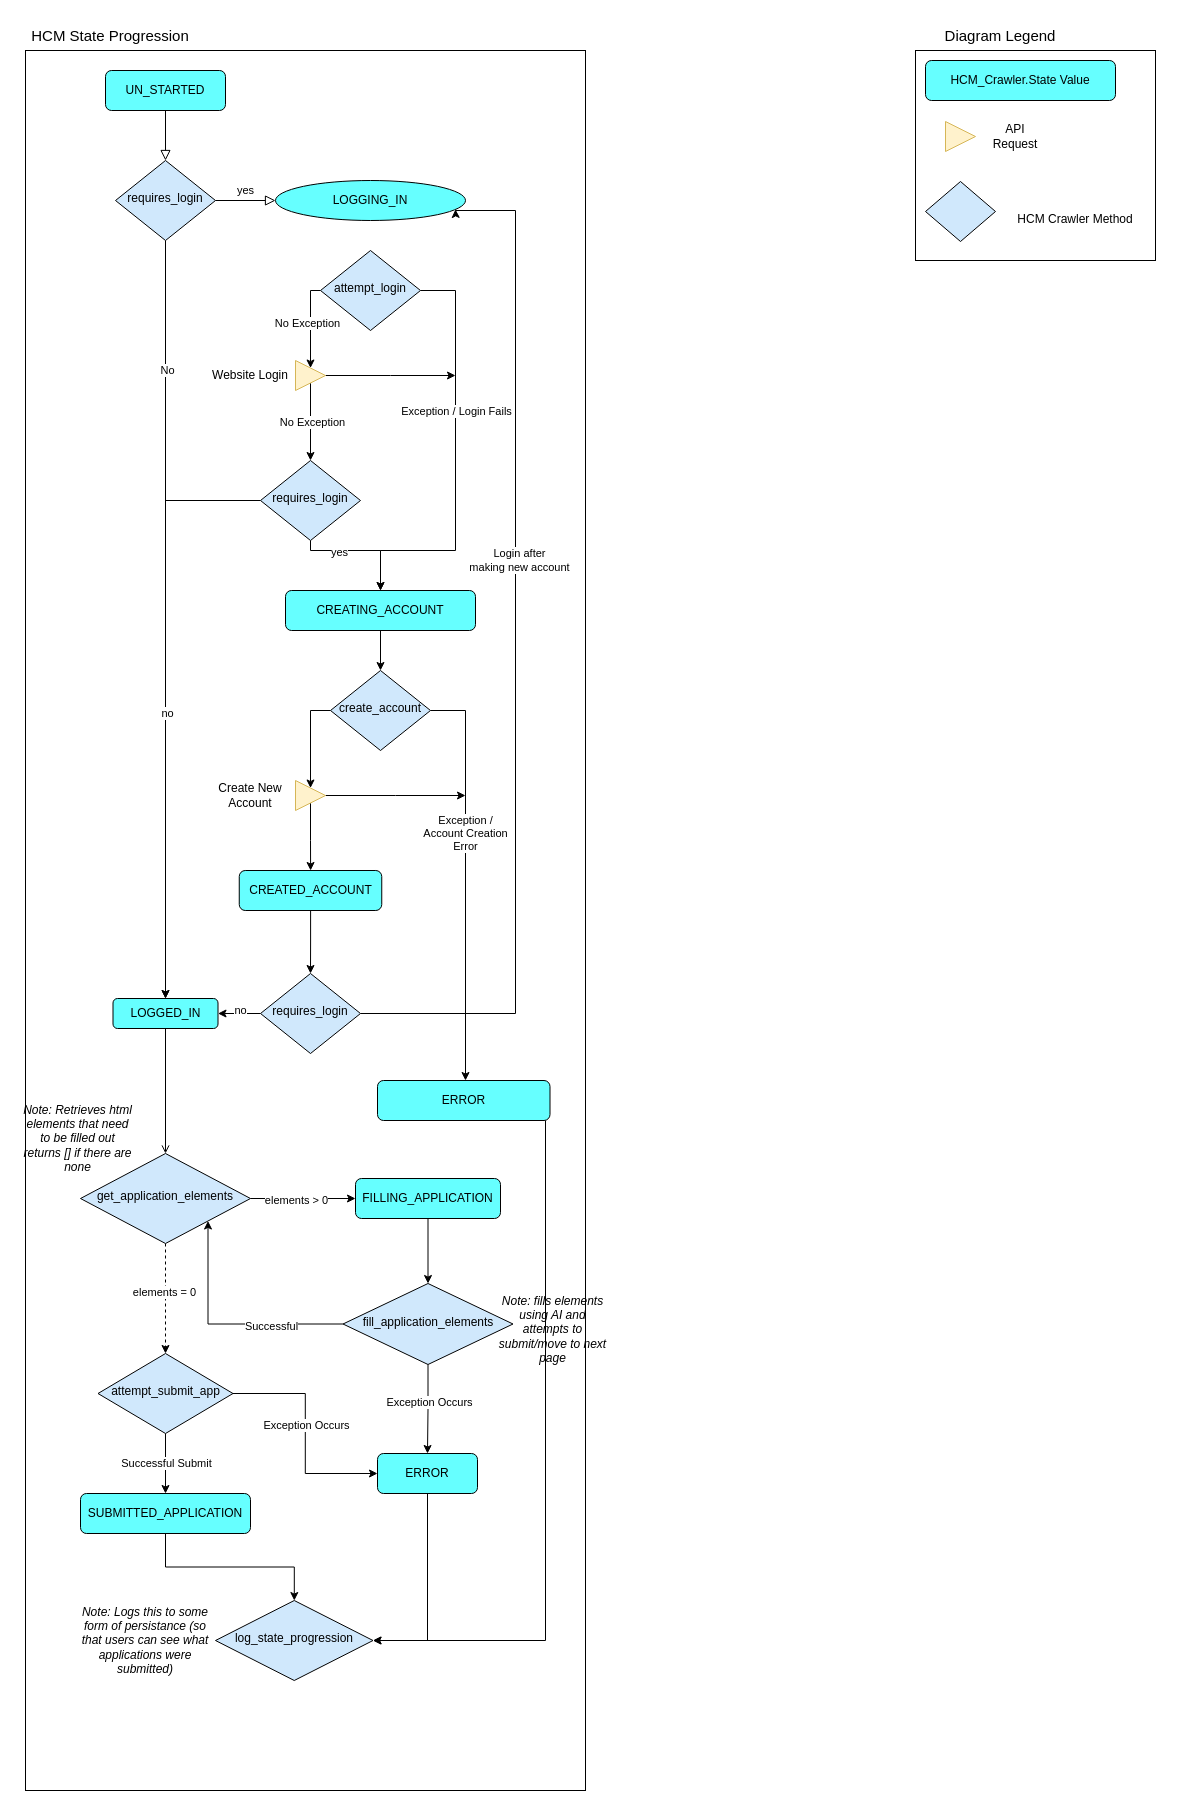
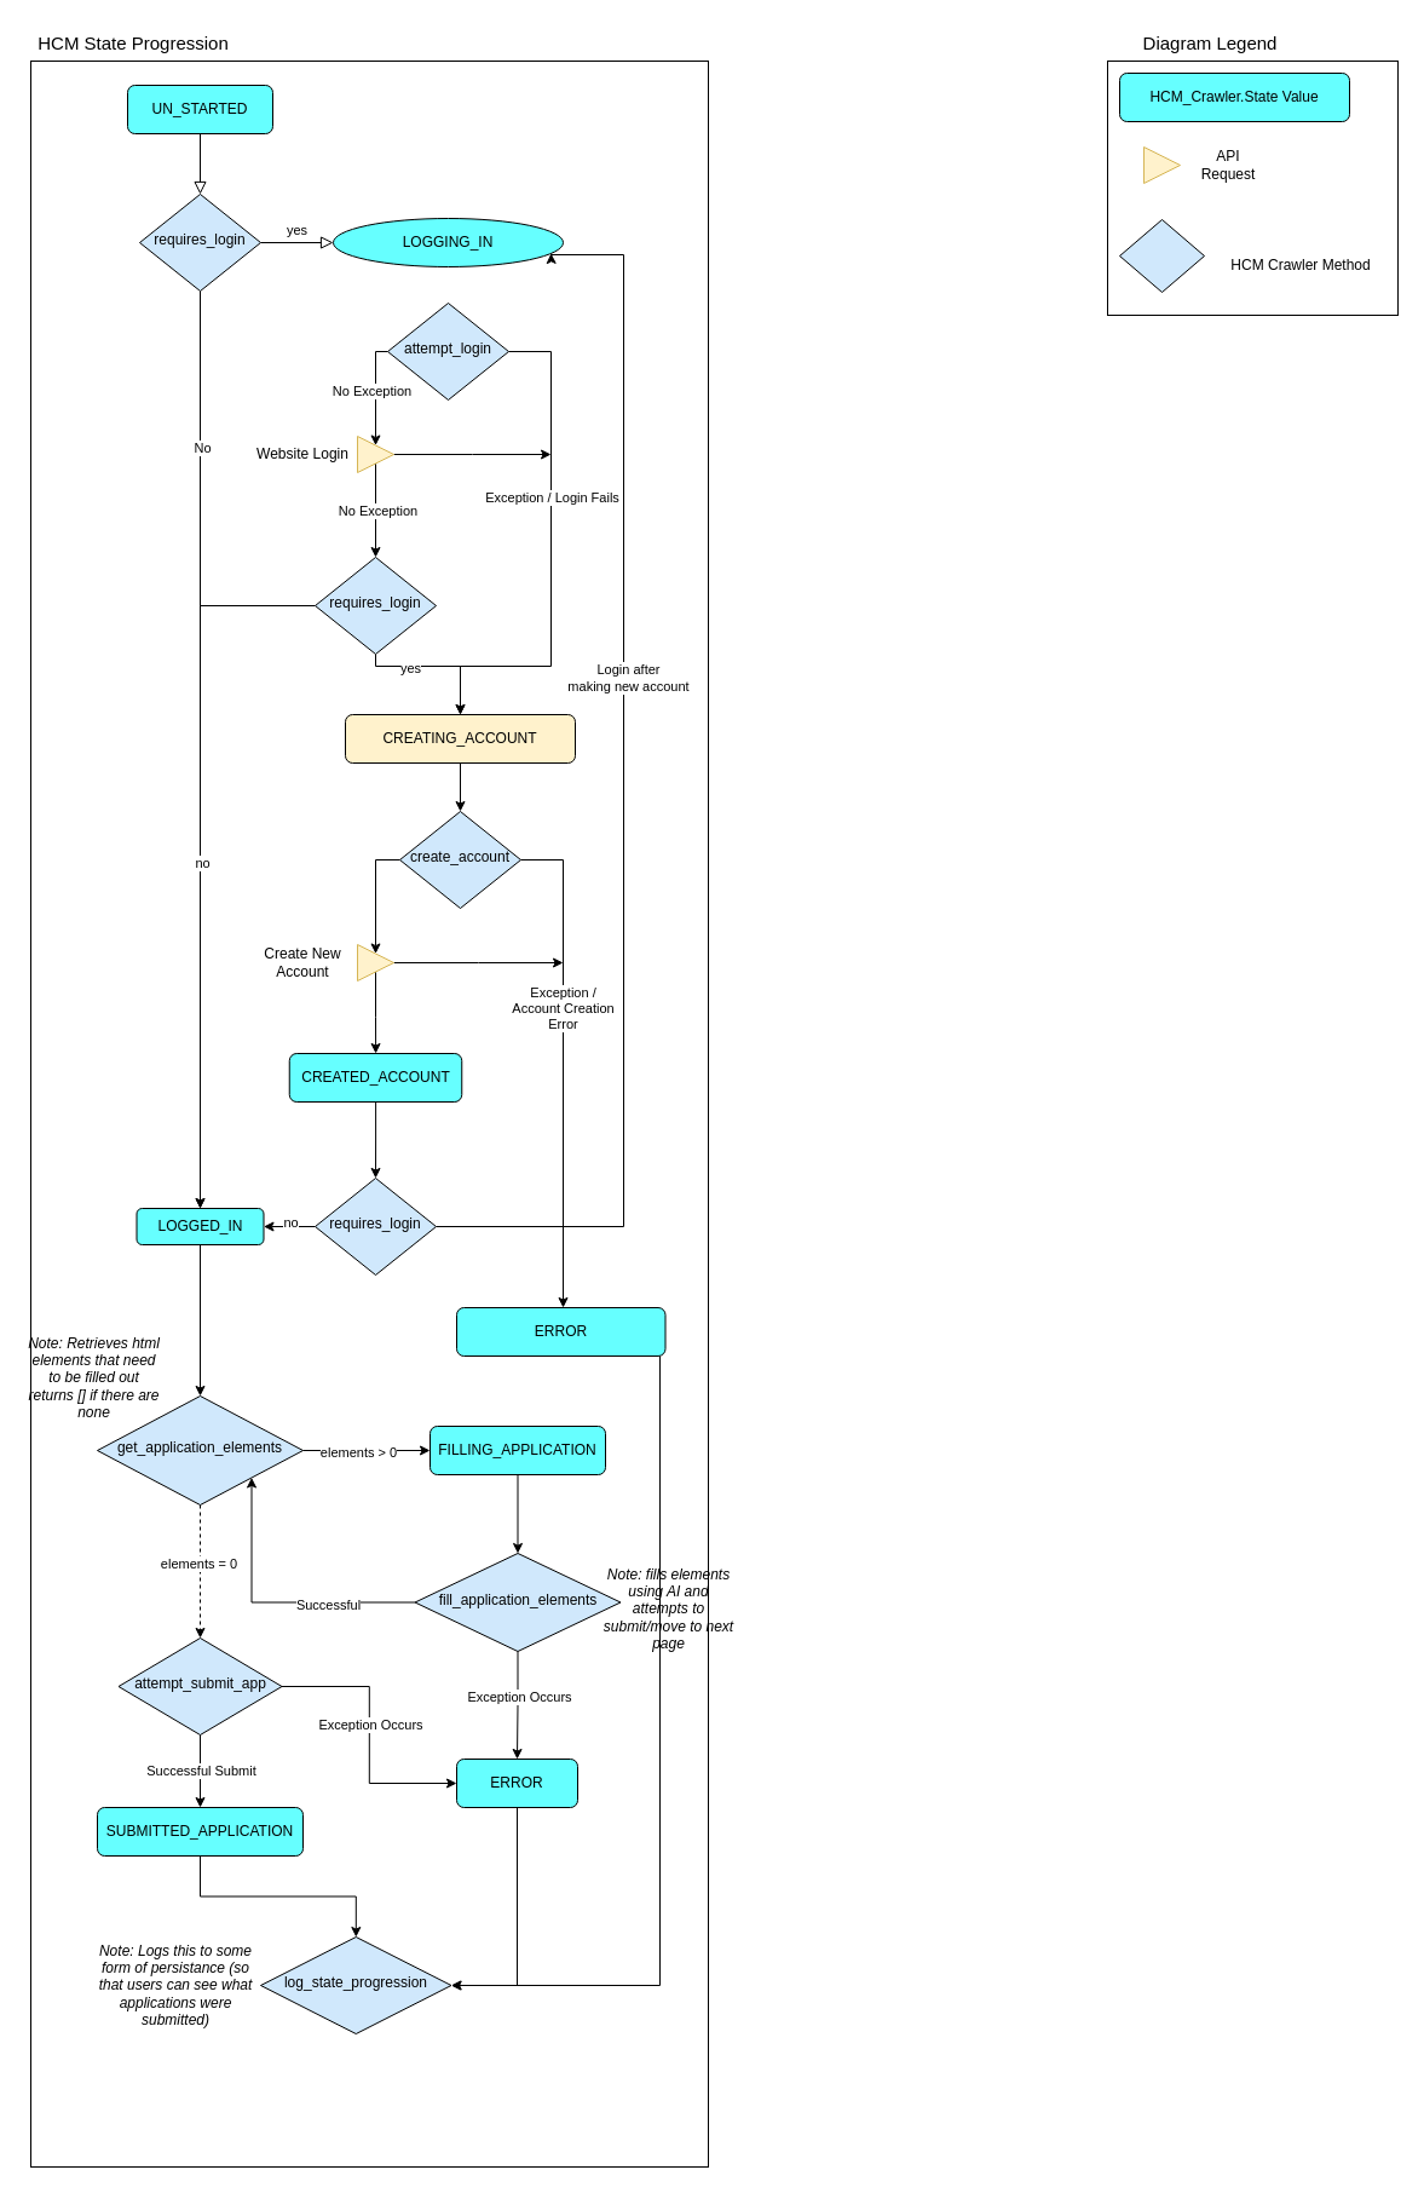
- <mxCell id="36" value="CREATING_ACCOUNT" style="rounded=1;whiteSpace=wrap;html=1;fontSize=12;glass=0;strokeWidth=1;shadow=0;fillColor=#66FFFF;" vertex="1" parent="1"><mxGeometry x="285" y="590" width="190" height="40" as="geometry" /></mxCell>
+ <mxCell id="36" value="CREATING_ACCOUNT" style="rounded=1;whiteSpace=wrap;html=1;fontSize=12;glass=0;strokeWidth=1;shadow=0;fillColor=#fff2cc;" vertex="1" parent="1"><mxGeometry x="285" y="590" width="190" height="40" as="geometry" /></mxCell>
- <mxCell id="23" style="edgeStyle=orthogonalEdgeStyle;rounded=0;orthogonalLoop=1;jettySize=auto;html=1;endArrow=open;" edge="1" parent="1" source="24" target="58"><mxGeometry relative="1" as="geometry" /></mxCell>
+ <mxCell id="23" style="edgeStyle=orthogonalEdgeStyle;rounded=0;orthogonalLoop=1;jettySize=auto;html=1;" edge="1" parent="1" source="24" target="58"><mxGeometry relative="1" as="geometry" /></mxCell>
